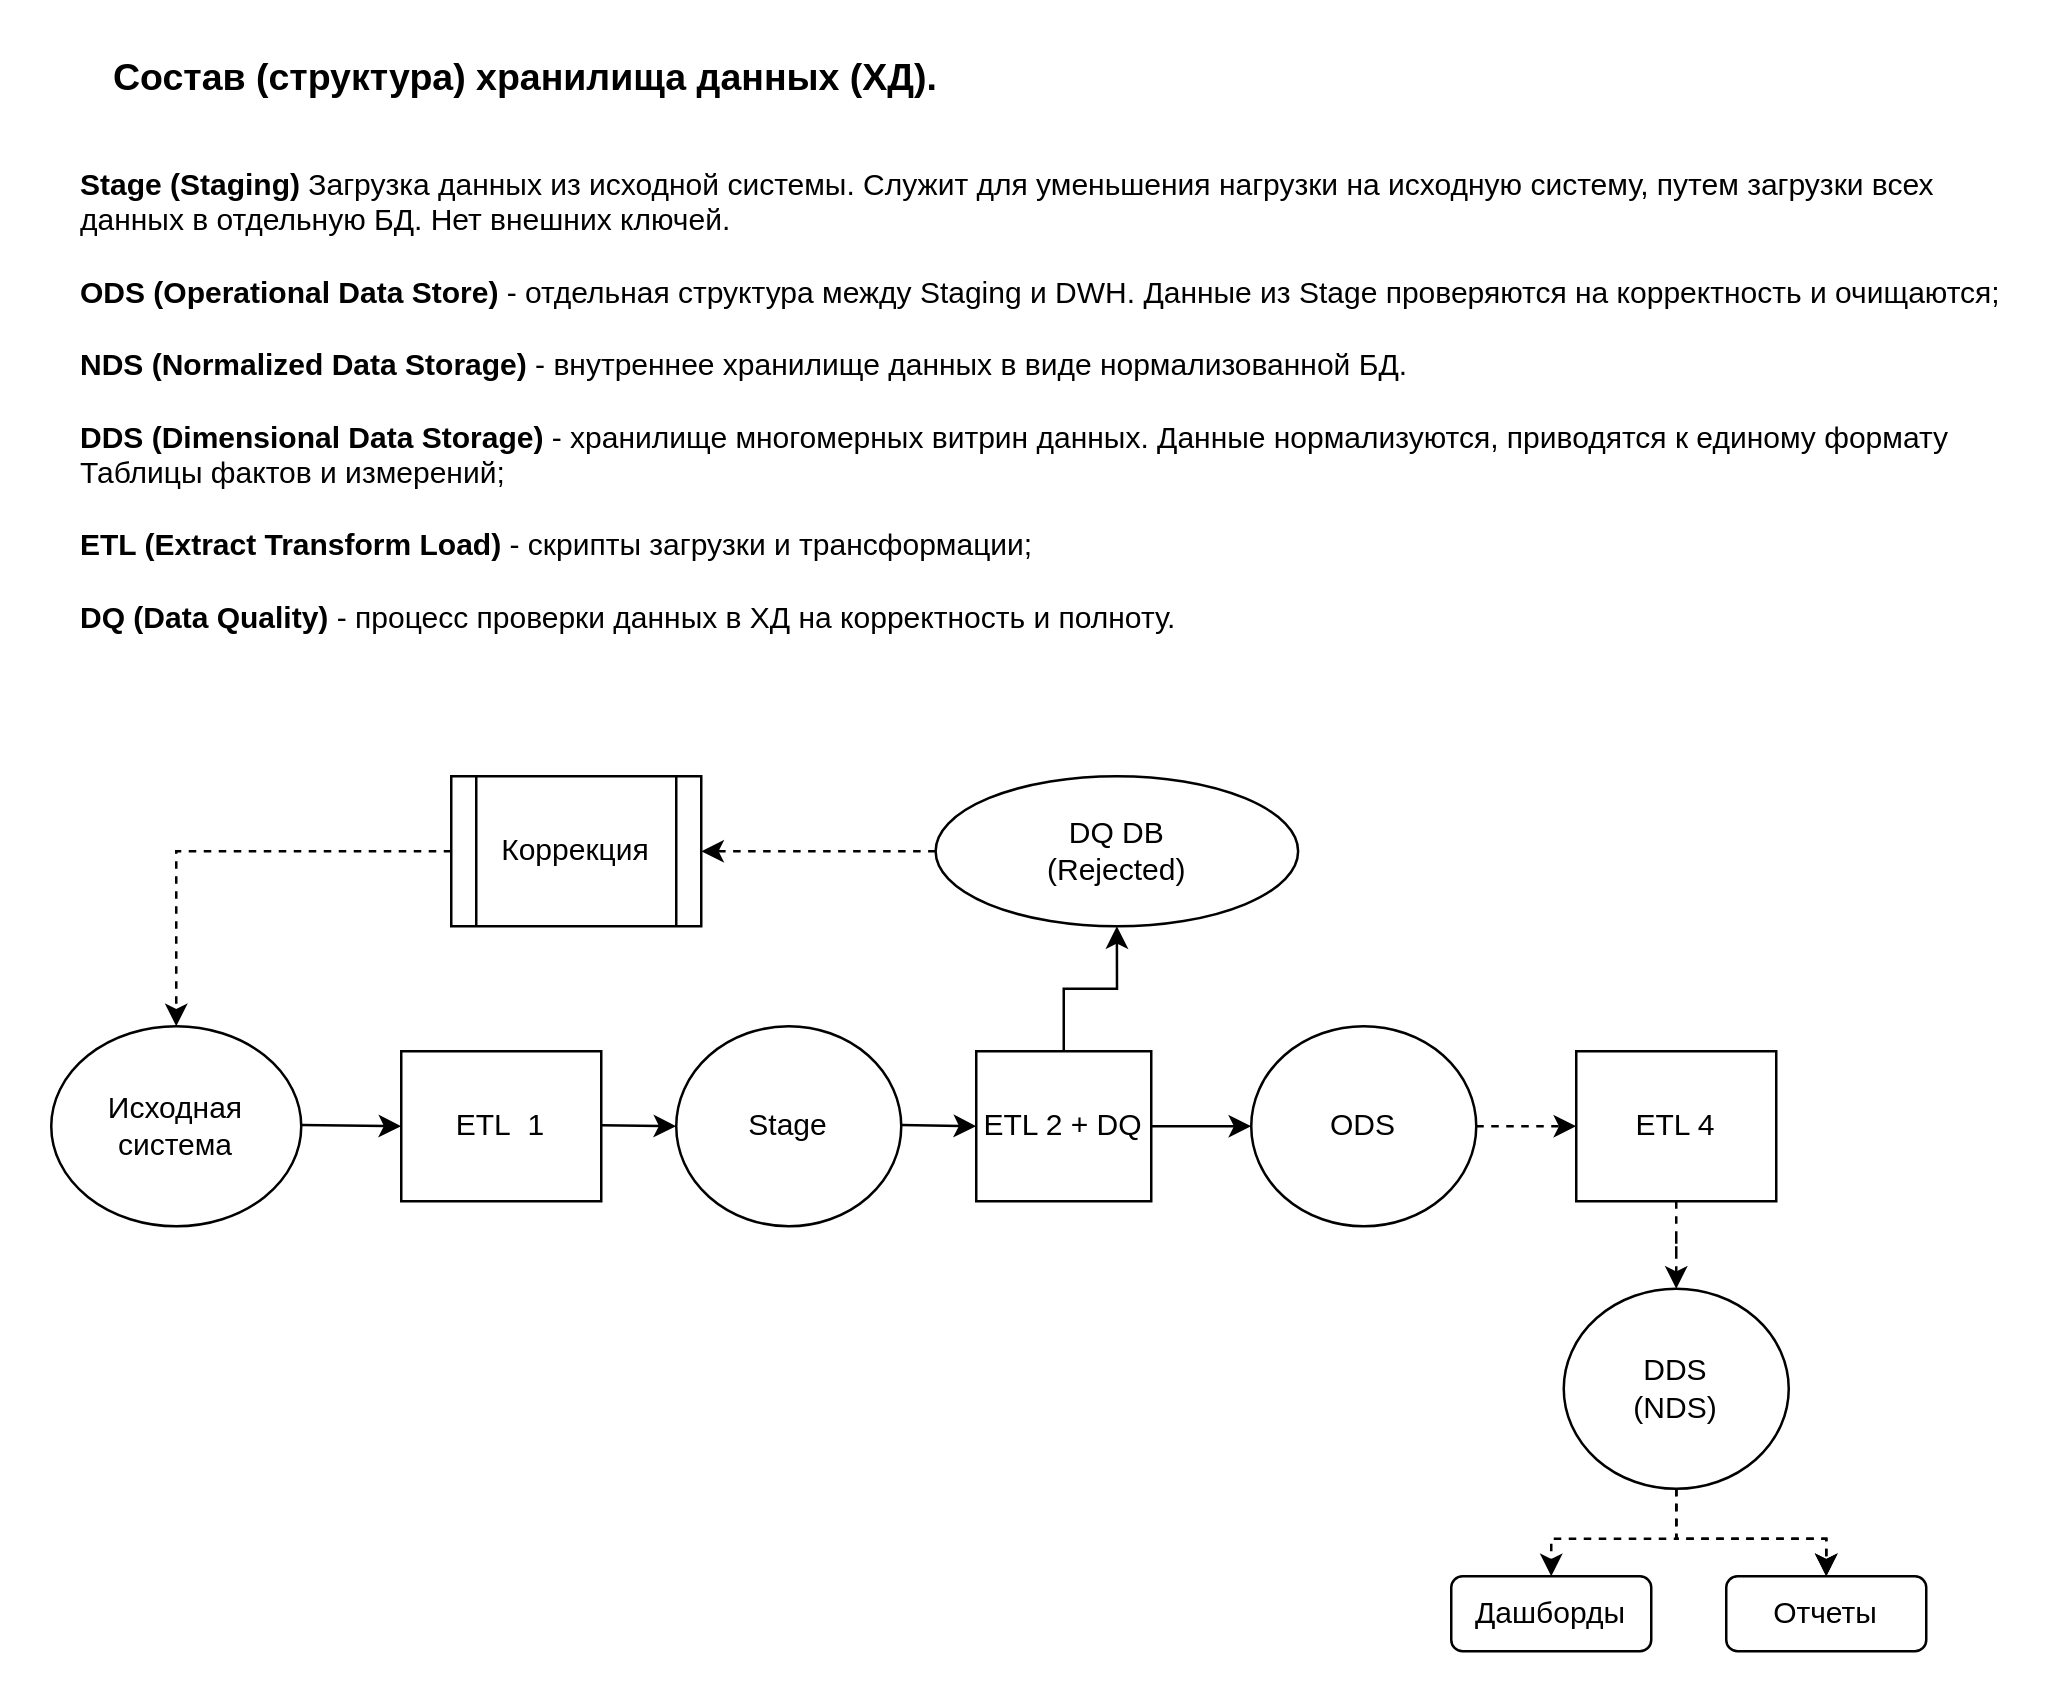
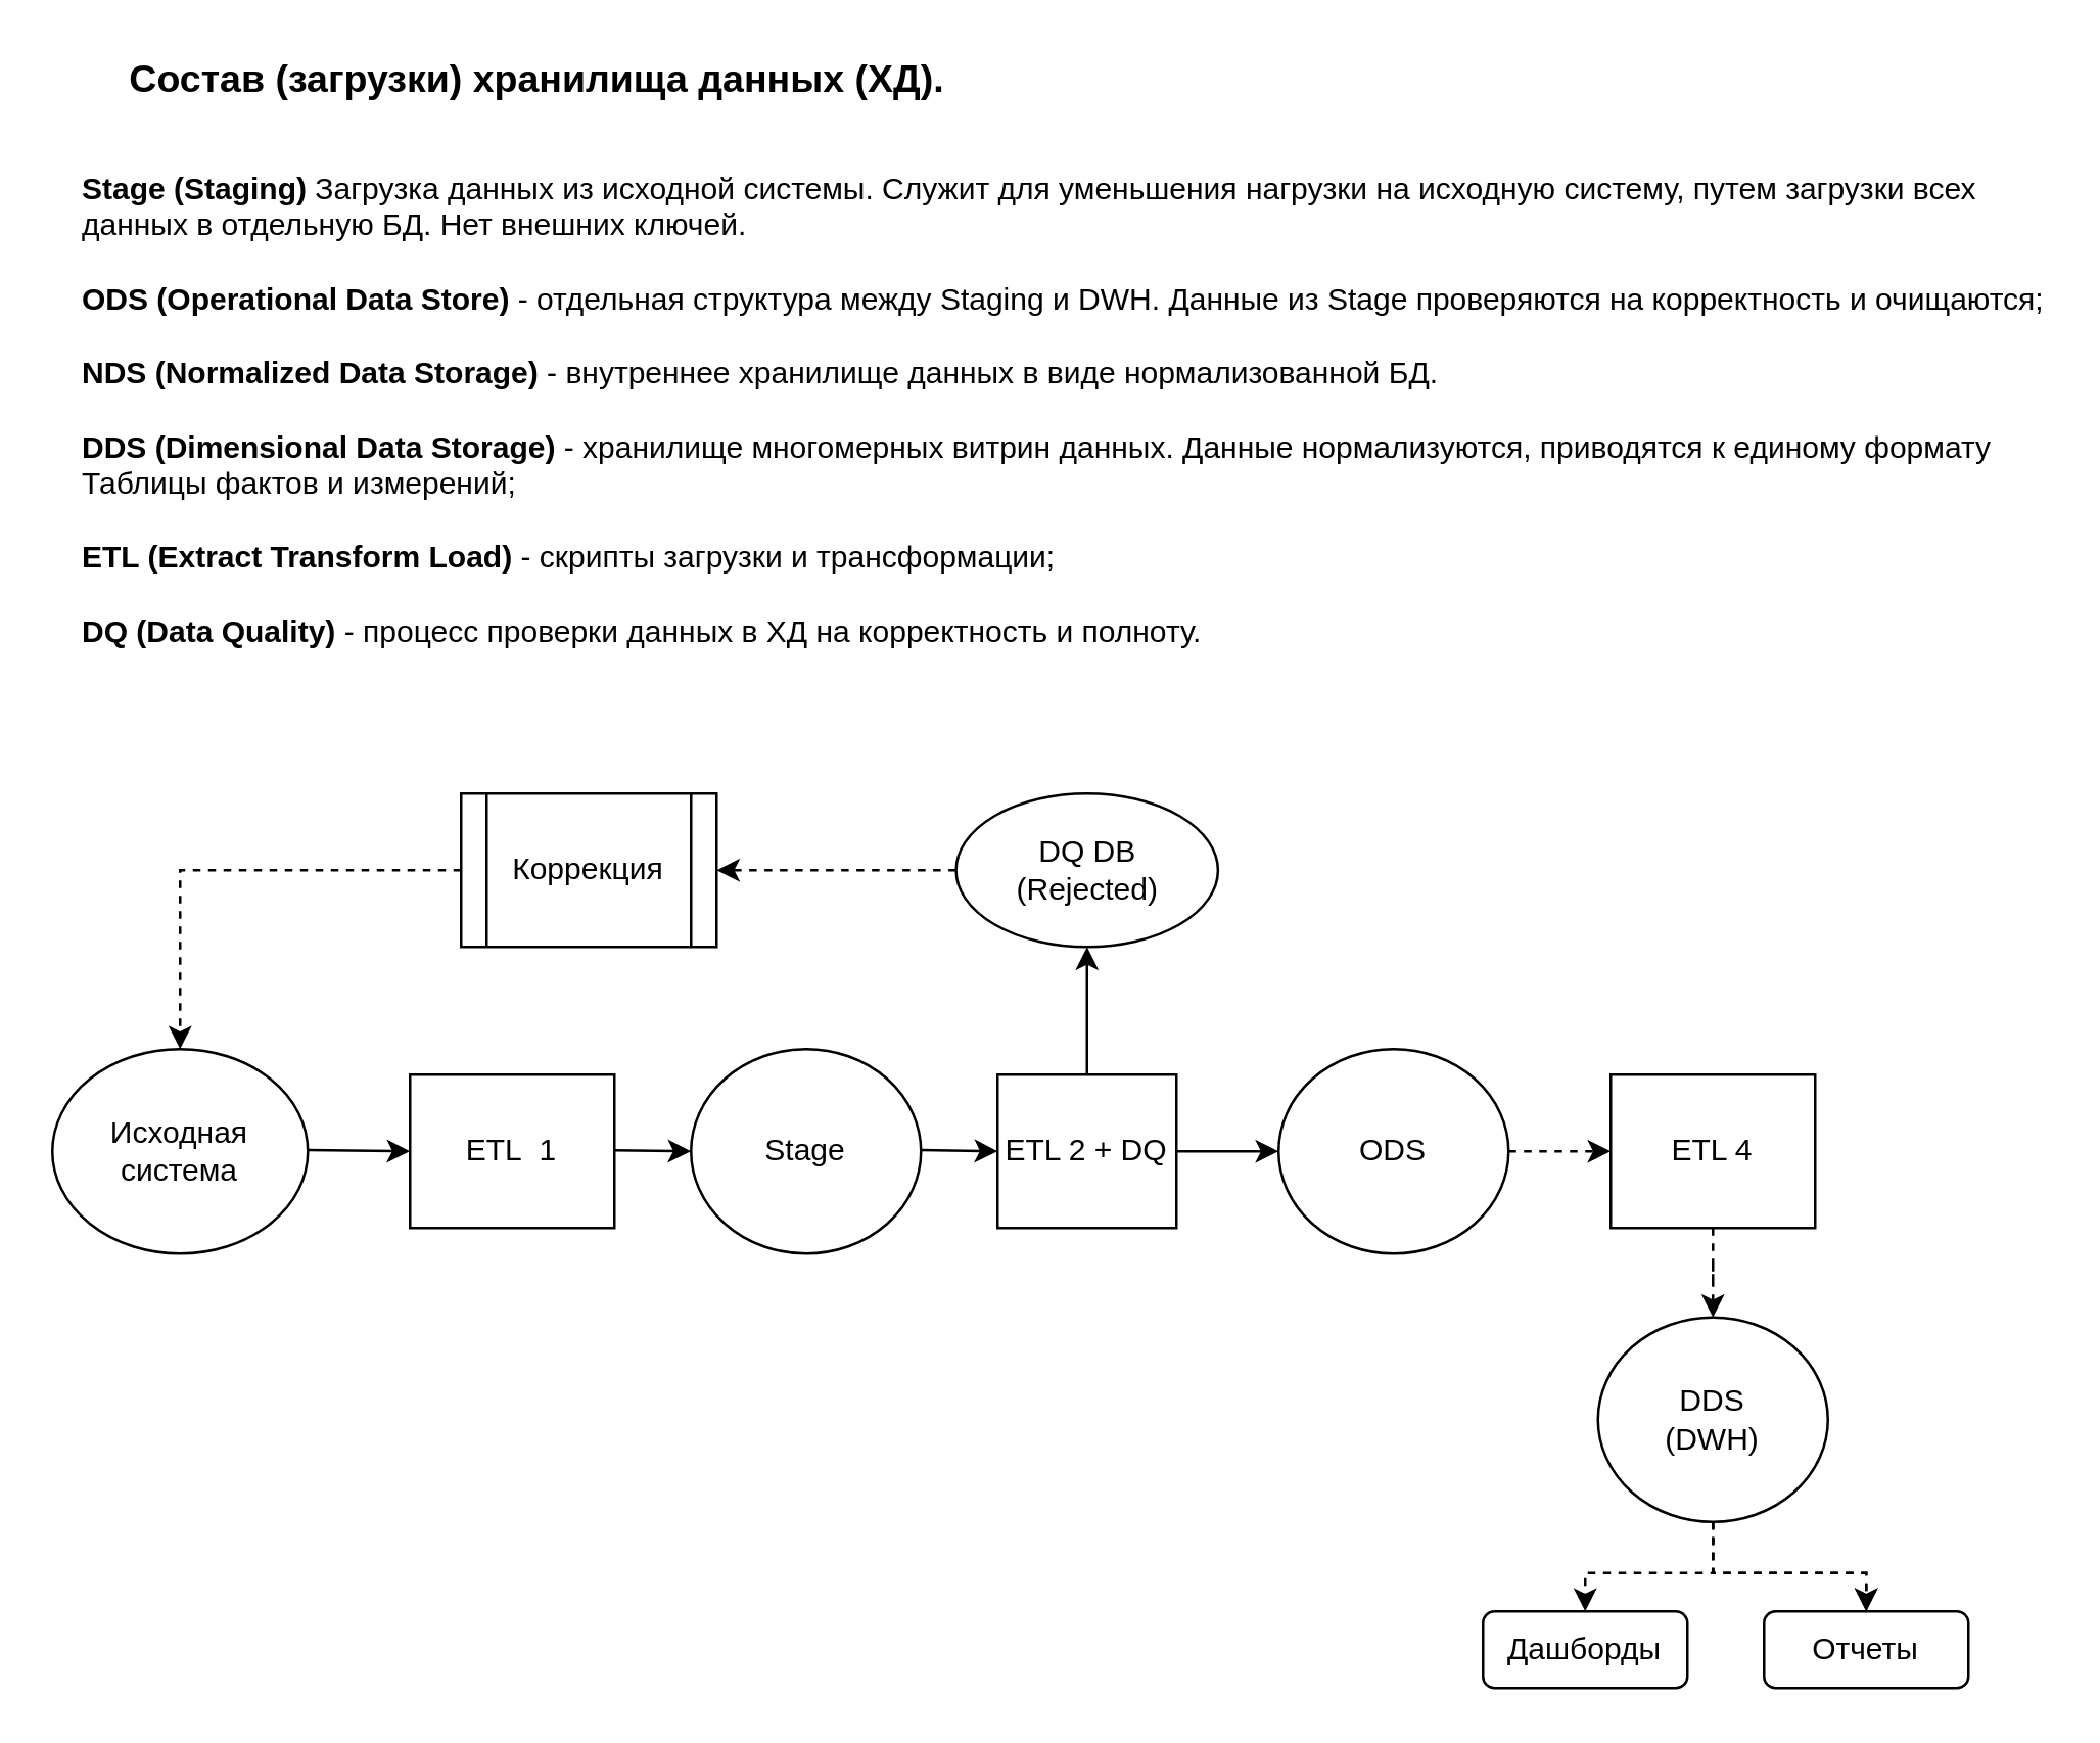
- <mxCell id="14" value="&lt;b&gt;&lt;font style=&quot;font-size: 15px&quot;&gt;Состав (структура) хранилища данных (ХД).&lt;/font&gt;&lt;/b&gt;" style="text;html=1;strokeColor=none;fillColor=none;align=center;verticalAlign=middle;whiteSpace=wrap;rounded=0;" parent="1" vertex="1"><mxGeometry x="20" y="20" width="380" height="20" as="geometry" /></mxCell>
+ <mxCell id="14" value="&lt;b&gt;&lt;font style=&quot;font-size: 15px&quot;&gt;Состав (загрузки) хранилища данных (ХД).&lt;/font&gt;&lt;/b&gt;" style="text;html=1;strokeColor=none;fillColor=none;align=center;verticalAlign=middle;whiteSpace=wrap;rounded=0;" parent="1" vertex="1"><mxGeometry x="20" y="20" width="380" height="20" as="geometry" /></mxCell>
- <mxCell id="13" value="DQ DB&lt;br&gt;(Rejected)" style="ellipse;whiteSpace=wrap;html=1;" parent="1" vertex="1"><mxGeometry x="373.75" y="310" width="145" height="60" as="geometry" /></mxCell>
+ <mxCell id="13" value="DQ DB&lt;br&gt;(Rejected)" style="ellipse;whiteSpace=wrap;html=1;" parent="1" vertex="1"><mxGeometry x="373.75" y="310" width="102.5" height="60" as="geometry" /></mxCell>
- <mxCell id="22" value="DDS&lt;br&gt;(NDS)" style="ellipse;whiteSpace=wrap;html=1;" vertex="1" parent="1"><mxGeometry x="625" y="515" width="90" height="80" as="geometry" /></mxCell>
+ <mxCell id="22" value="DDS&lt;br&gt;(DWH)" style="ellipse;whiteSpace=wrap;html=1;" vertex="1" parent="1"><mxGeometry x="625" y="515" width="90" height="80" as="geometry" /></mxCell>
